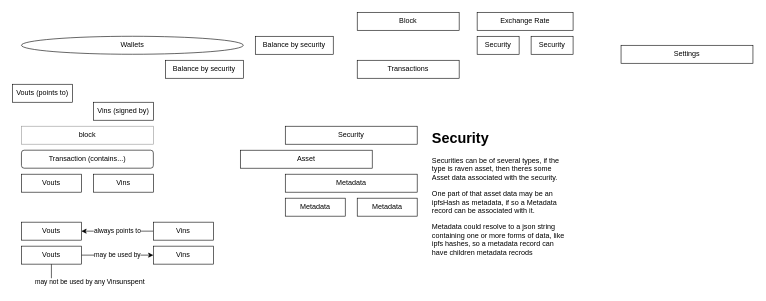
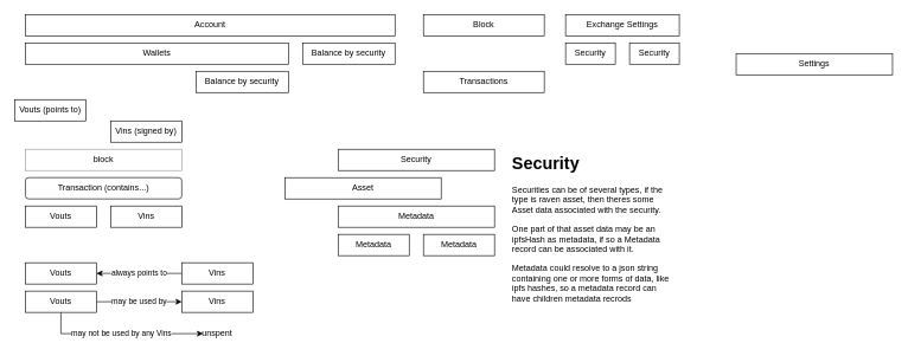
+ <mxCell id="2" value="Account" style="rounded=0;whiteSpace=wrap;html=1;" parent="1" vertex="1"><mxGeometry x="35" y="20" width="520" height="30" as="geometry" /></mxCell>
- <mxCell id="10" value="Exchange Rate" style="rounded=0;whiteSpace=wrap;html=1;" parent="1" vertex="1"><mxGeometry x="795" y="20" width="160" height="30" as="geometry" /></mxCell>
+ <mxCell id="10" value="Exchange Settings" style="rounded=0;whiteSpace=wrap;html=1;" parent="1" vertex="1"><mxGeometry x="795" y="20" width="160" height="30" as="geometry" /></mxCell>
- <mxCell id="3" value="Wallets" style="ellipse;whiteSpace=wrap;html=1;" parent="1" vertex="1"><mxGeometry x="35" y="60" width="370" height="30" as="geometry" /></mxCell>
+ <mxCell id="3" value="Wallets" style="rounded=0;whiteSpace=wrap;html=1;" parent="1" vertex="1"><mxGeometry x="35" y="60" width="370" height="30" as="geometry" /></mxCell>
- <mxCell id="23" value="unspent" style="text;html=1;strokeColor=none;fillColor=none;align=center;verticalAlign=middle;whiteSpace=wrap;rounded=0;" parent="1" vertex="1"><mxGeometry x="200" y="460" width="40" height="20" as="geometry" /></mxCell>
+ <mxCell id="23" value="unspent" style="text;html=1;strokeColor=none;fillColor=none;align=center;verticalAlign=middle;whiteSpace=wrap;rounded=0;" parent="1" vertex="1"><mxGeometry x="285" y="460" width="40" height="20" as="geometry" /></mxCell>
